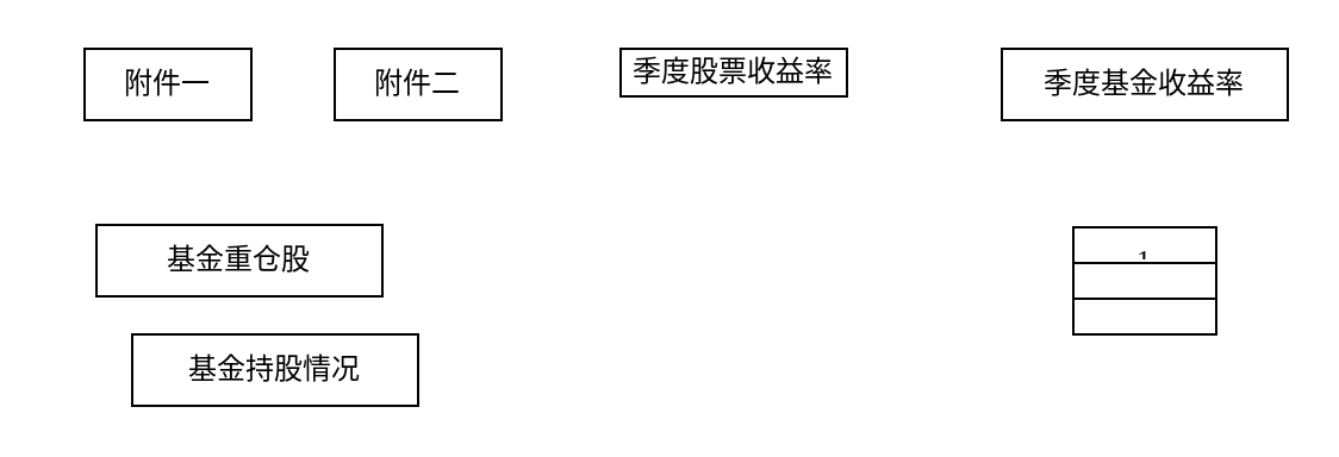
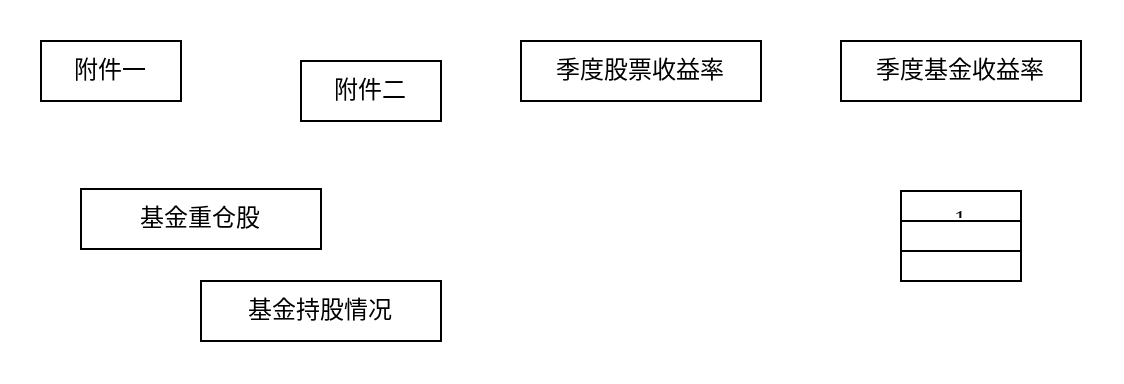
- <mxCell id="6" value="季度股票收益率" style="rounded=0;whiteSpace=wrap;html=1;" vertex="1" parent="1"><mxGeometry x="260" y="20" width="95" height="20" as="geometry" /></mxCell>
+ <mxCell id="6" value="季度股票收益率" style="rounded=0;whiteSpace=wrap;html=1;" vertex="1" parent="1"><mxGeometry x="260" y="20" width="120" height="30" as="geometry" /></mxCell>
- <mxCell id="2" value="附件一" style="rounded=0;whiteSpace=wrap;html=1;" vertex="1" parent="1"><mxGeometry x="35" y="20" width="70" height="30" as="geometry" /></mxCell>
+ <mxCell id="2" value="附件一" style="rounded=0;whiteSpace=wrap;html=1;" vertex="1" parent="1"><mxGeometry x="20" y="20" width="70" height="30" as="geometry" /></mxCell>
- <mxCell id="3" value="附件二" style="rounded=0;whiteSpace=wrap;html=1;" vertex="1" parent="1"><mxGeometry x="140" y="20" width="70" height="30" as="geometry" /></mxCell>
+ <mxCell id="3" value="附件二" style="rounded=0;whiteSpace=wrap;html=1;" vertex="1" parent="1"><mxGeometry x="150" y="30" width="70" height="30" as="geometry" /></mxCell>
- <mxCell id="5" value="基金持股情况" style="rounded=0;whiteSpace=wrap;html=1;" vertex="1" parent="1"><mxGeometry x="55" y="140" width="120" height="30" as="geometry" /></mxCell>
+ <mxCell id="5" value="基金持股情况" style="rounded=0;whiteSpace=wrap;html=1;" vertex="1" parent="1"><mxGeometry x="100" y="140" width="120" height="30" as="geometry" /></mxCell>
